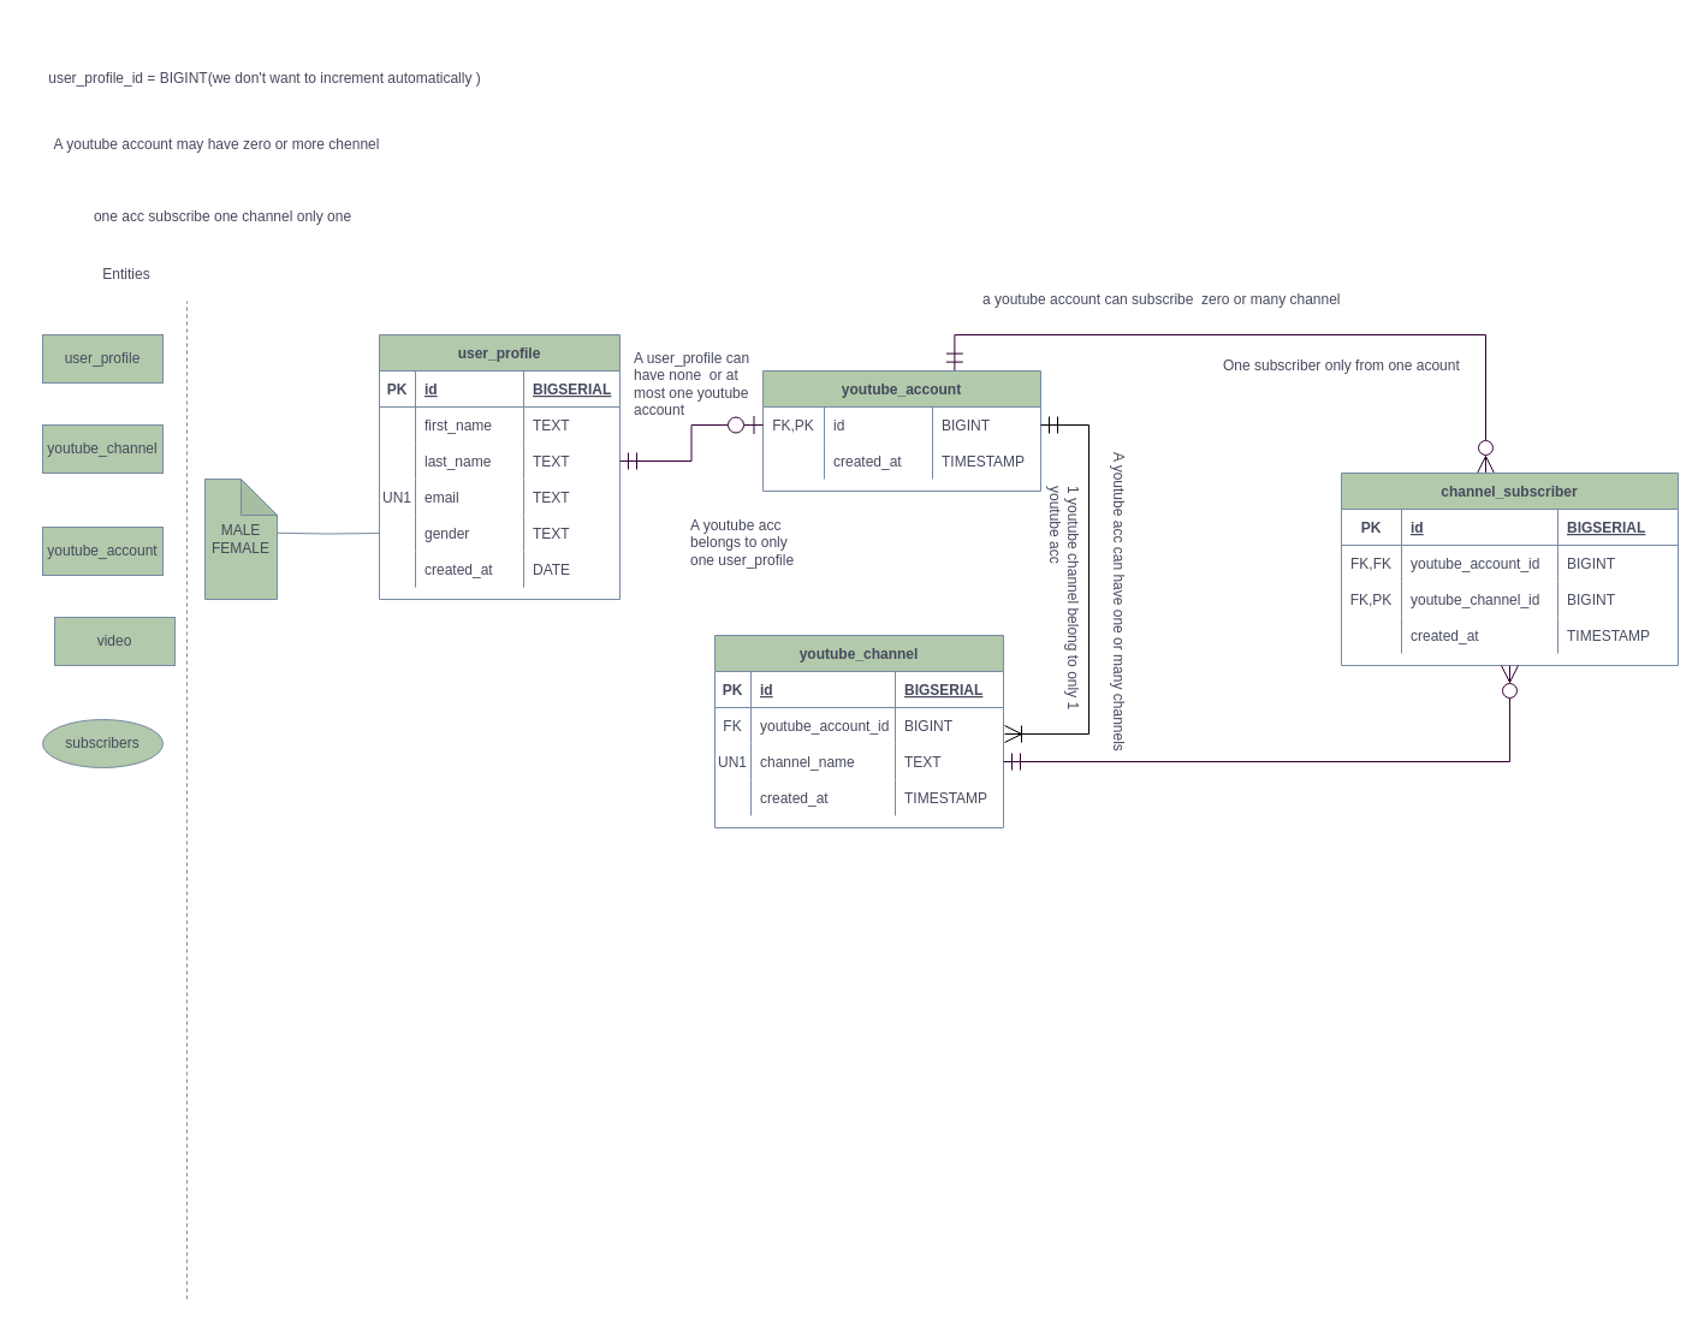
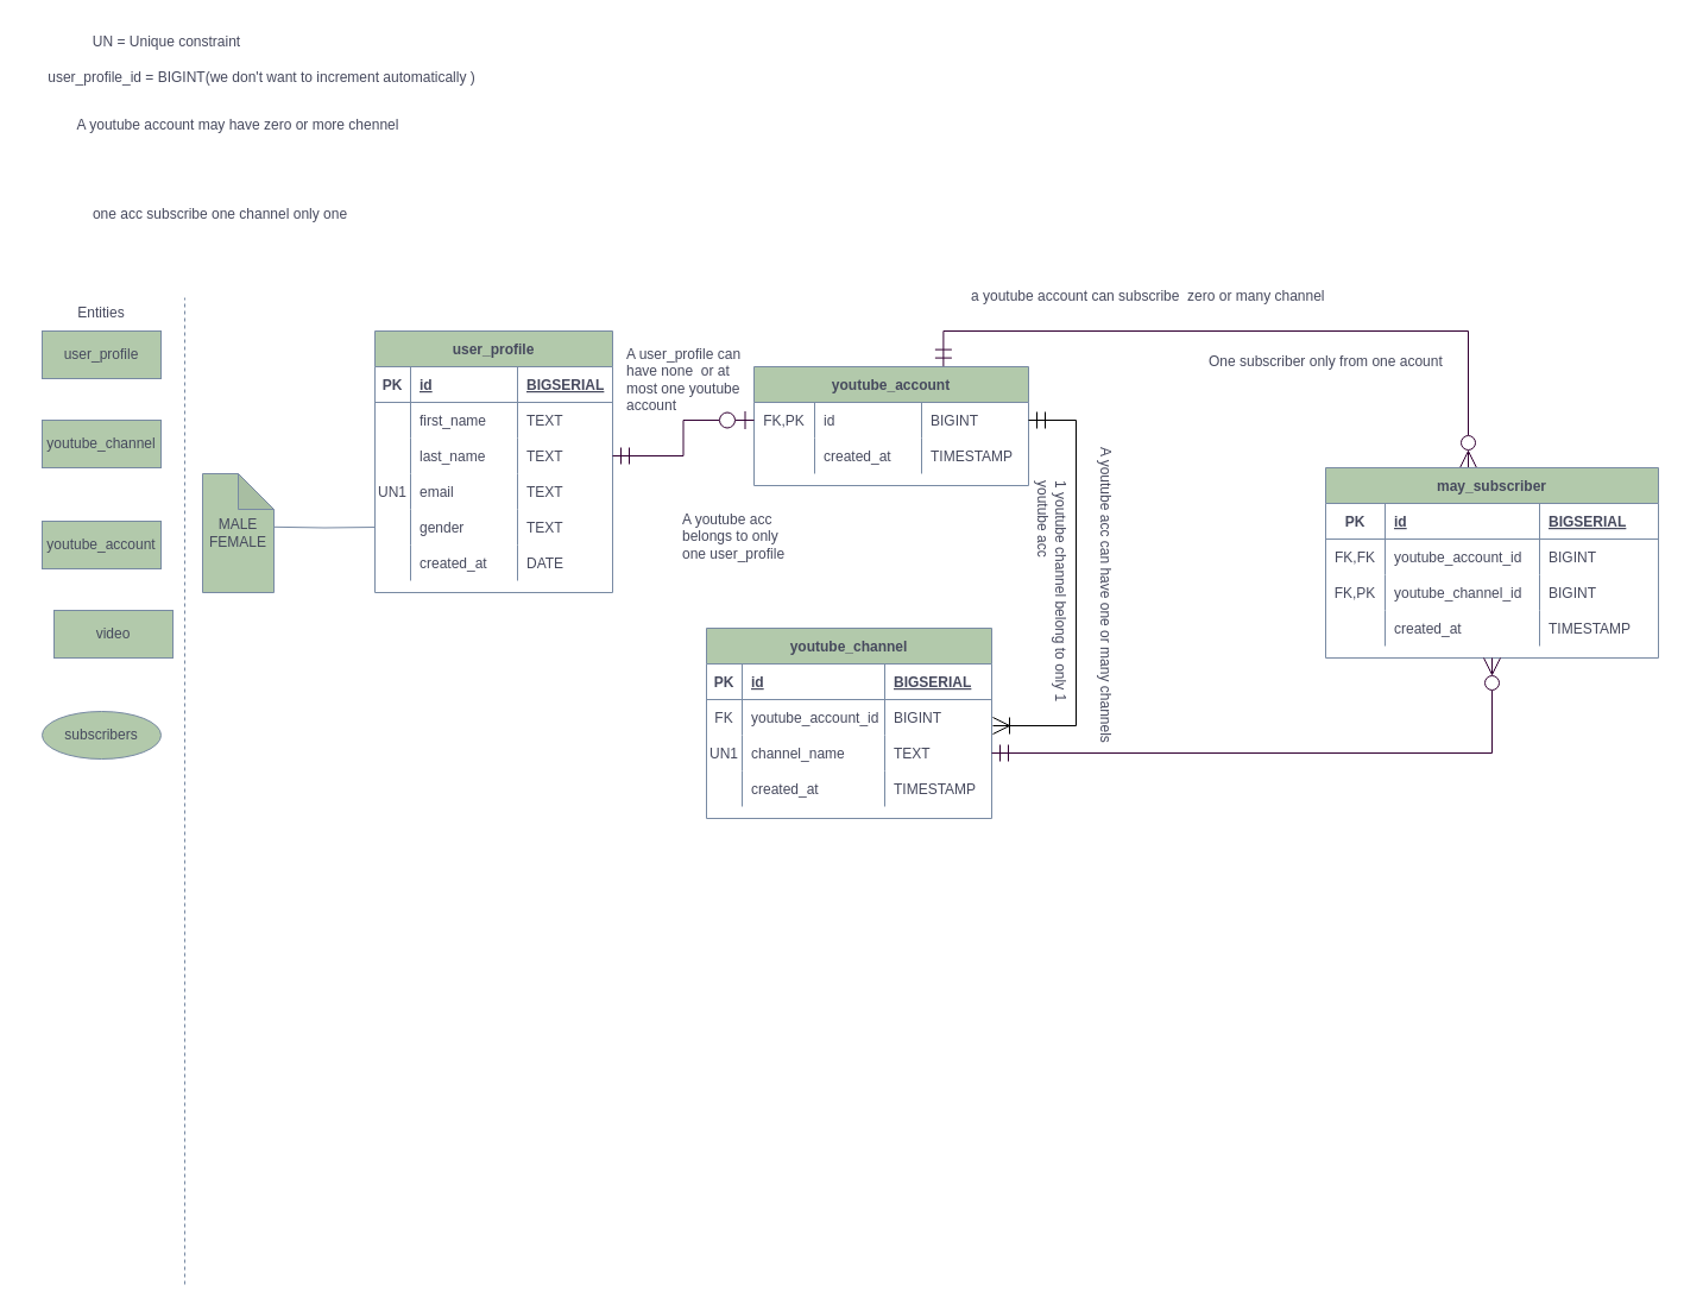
+ <mxCell id="32" value="UN = Unique constraint" style="text;html=1;strokeColor=none;fillColor=none;align=center;verticalAlign=middle;whiteSpace=wrap;fontColor=#46495D;" vertex="1" parent="1"><mxGeometry x="35" y="20" width="210" height="30" as="geometry" /></mxCell>
- <mxCell id="47" value="A youtube account may have zero or more chennel" style="text;html=1;strokeColor=none;fillColor=none;align=center;verticalAlign=middle;whiteSpace=wrap;fontColor=#46495D;" vertex="1" parent="1"><mxGeometry x="15" y="105" width="330" height="30" as="geometry" /></mxCell>
+ <mxCell id="47" value="A youtube account may have zero or more chennel" style="text;html=1;strokeColor=none;fillColor=none;align=center;verticalAlign=middle;whiteSpace=wrap;fontColor=#46495D;" vertex="1" parent="1"><mxGeometry x="35" y="90" width="330" height="30" as="geometry" /></mxCell>
- <mxCell id="36" value="Entities" style="text;html=1;strokeColor=none;fillColor=none;align=center;verticalAlign=middle;whiteSpace=wrap;fontColor=#46495D;" vertex="1" parent="1"><mxGeometry x="75" y="213" width="60" height="30" as="geometry" /></mxCell>
+ <mxCell id="36" value="Entities" style="text;html=1;strokeColor=none;fillColor=none;align=center;verticalAlign=middle;whiteSpace=wrap;fontColor=#46495D;" vertex="1" parent="1"><mxGeometry x="55" y="248" width="60" height="30" as="geometry" /></mxCell>
- <mxCell id="72" value="channel_subscriber" style="shape=table;startSize=30;container=1;collapsible=1;childLayout=tableLayout;fixedRows=1;rowLines=0;fontStyle=1;align=center;resizeLast=1;fillColor=#B2C9AB;strokeColor=#788AA3;fontColor=#46495D;" vertex="1" parent="1"><mxGeometry x="1115" y="393" width="280" height="160" as="geometry" /></mxCell>
+ <mxCell id="72" value="may_subscriber" style="shape=table;startSize=30;container=1;collapsible=1;childLayout=tableLayout;fixedRows=1;rowLines=0;fontStyle=1;align=center;resizeLast=1;fillColor=#B2C9AB;strokeColor=#788AA3;fontColor=#46495D;" vertex="1" parent="1"><mxGeometry x="1115" y="393" width="280" height="160" as="geometry" /></mxCell>
